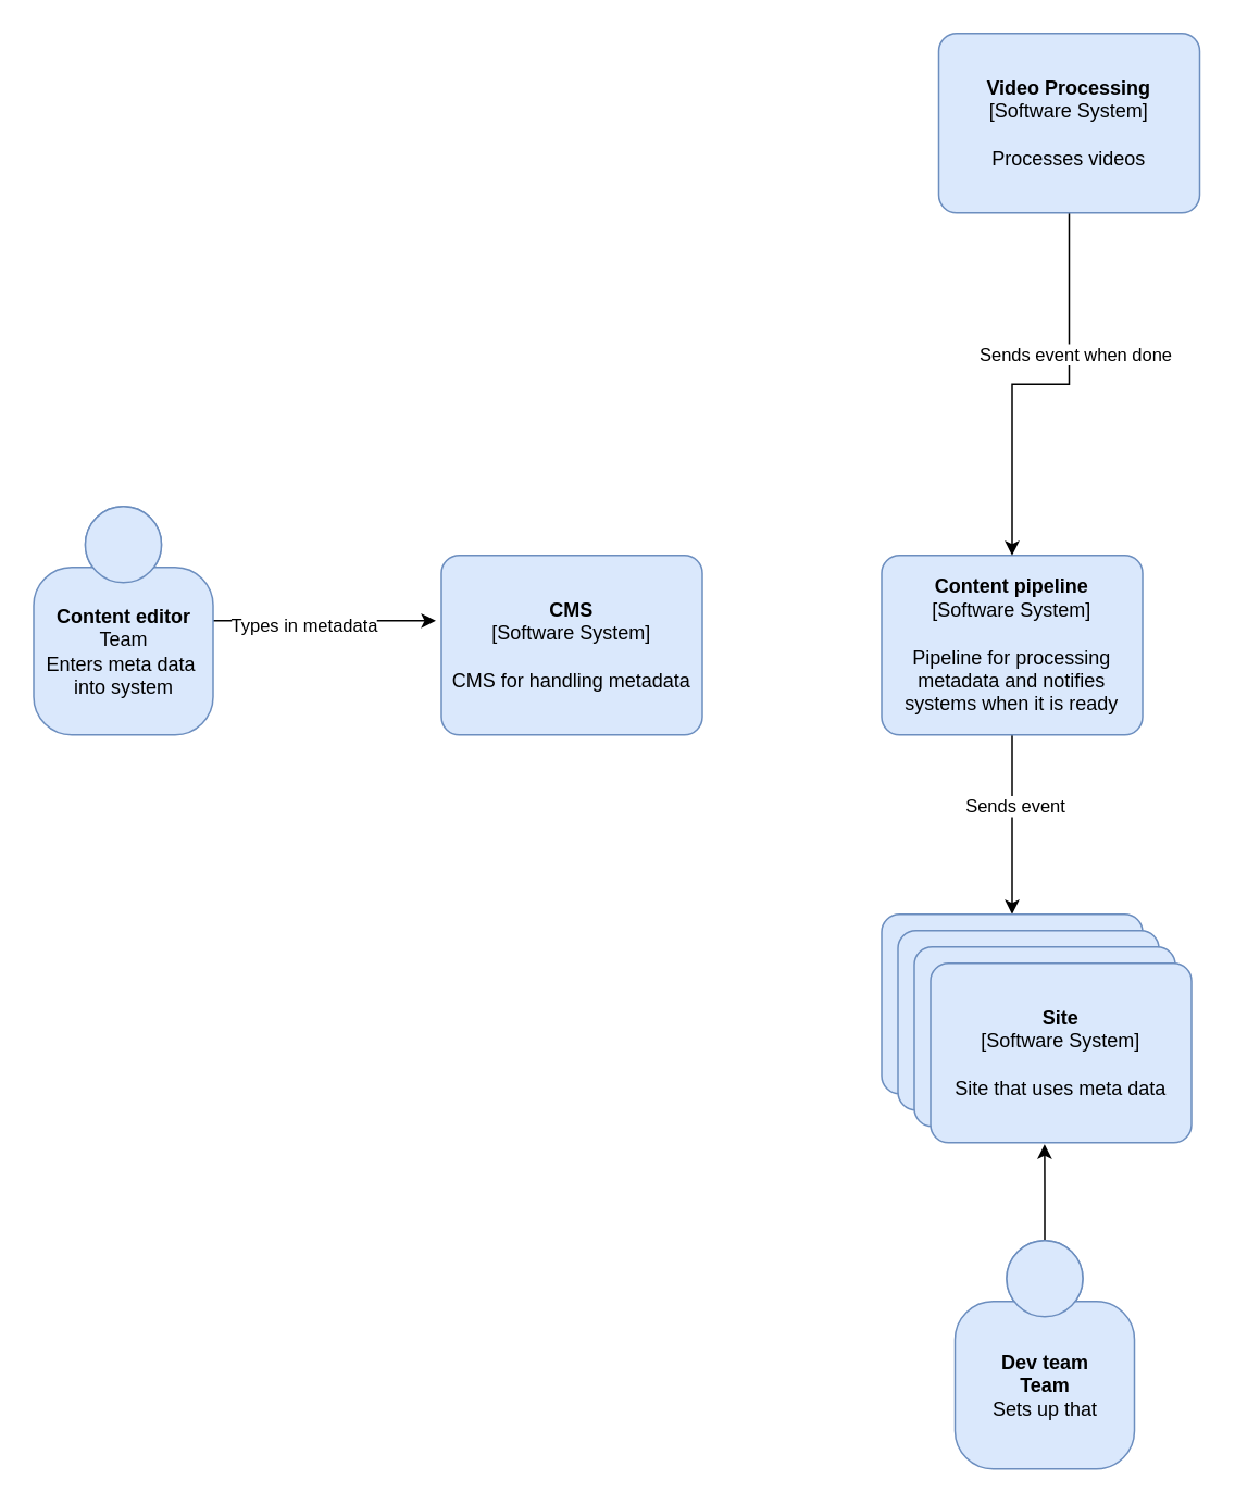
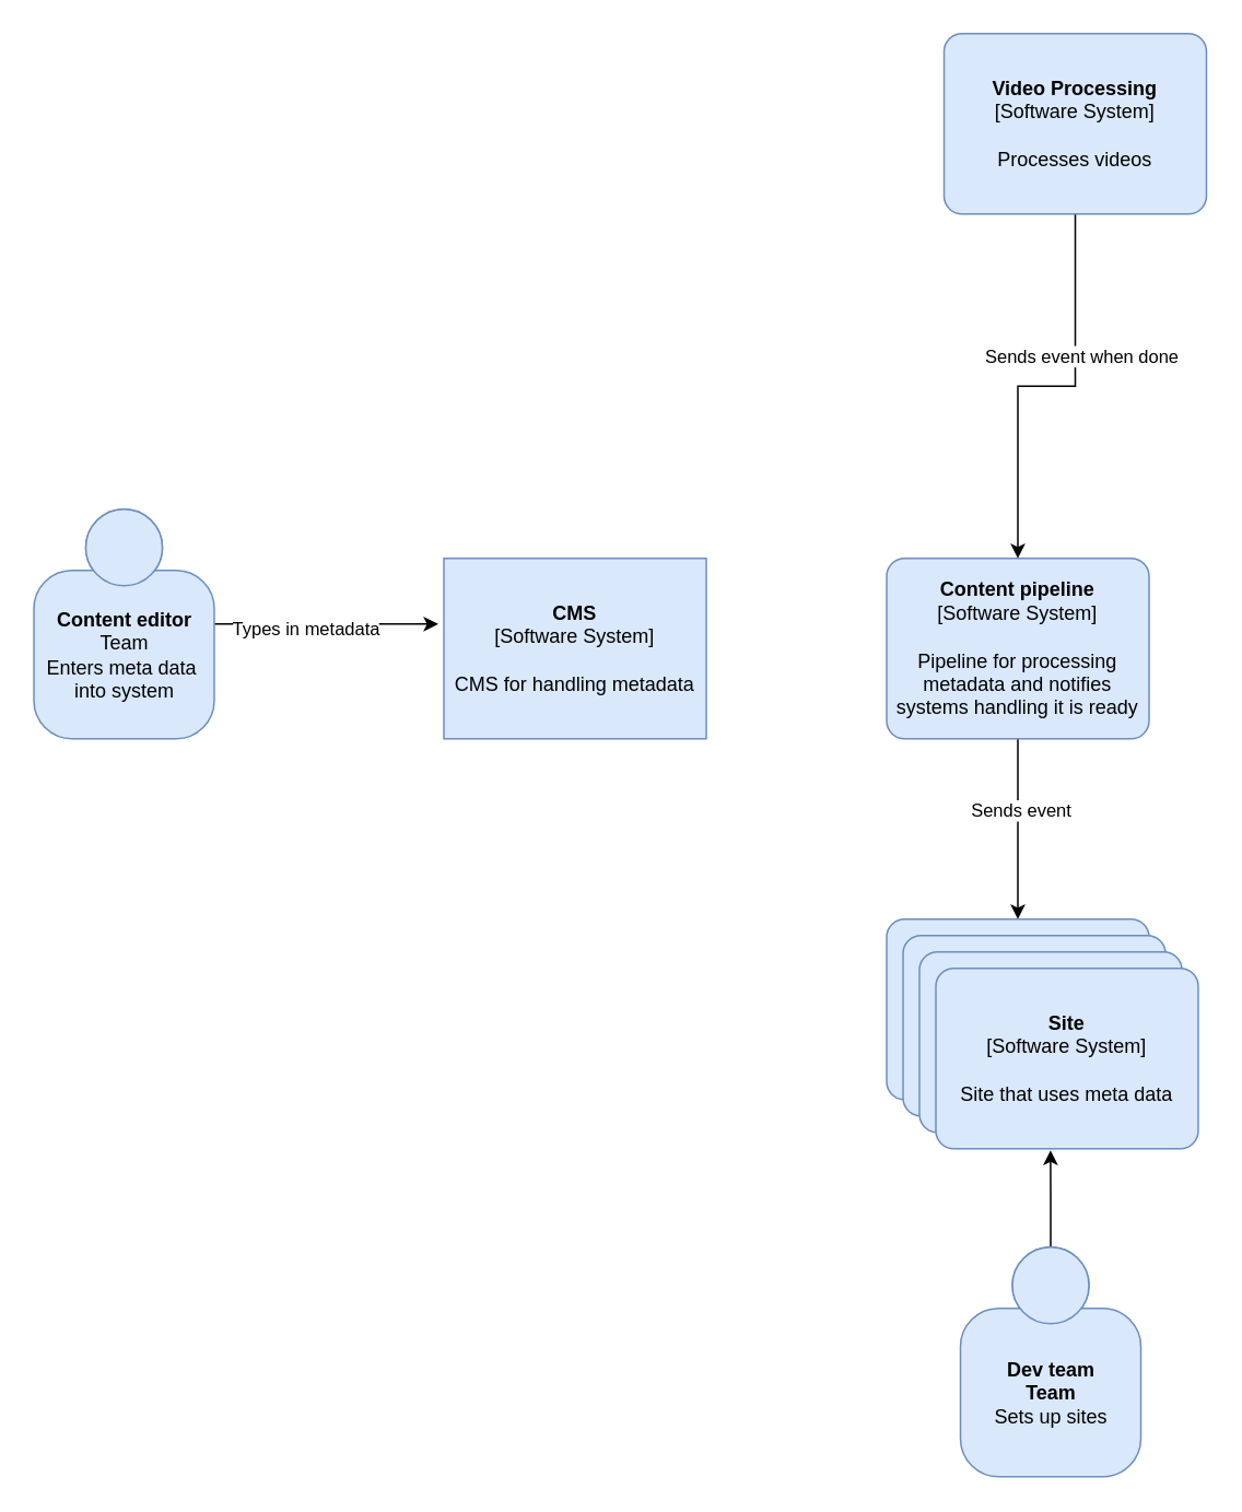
- <mxCell id="11" value="&lt;b&gt;CMS&lt;/b&gt;&lt;br&gt;&lt;div&gt;[Software System]&lt;/div&gt;&lt;br&gt;&lt;div&gt;CMS for handling metadata&lt;/div&gt;" style="rounded=1;whiteSpace=wrap;html=1;labelBackgroundColor=none;fillColor=#dae8fc;fontColor=#000000;align=center;arcSize=10;strokeColor=#6c8ebf;points=[[0.25,0,0],[0.5,0,0],[0.75,0,0],[1,0.25,0],[1,0.5,0],[1,0.75,0],[0.75,1,0],[0.5,1,0],[0.25,1,0],[0,0.75,0],[0,0.5,0],[0,0.25,0]];" parent="1" vertex="1"><mxGeometry x="270" y="340" width="160" height="110.0" as="geometry" /></mxCell>
+ <mxCell id="11" value="&lt;b&gt;CMS&lt;/b&gt;&lt;br&gt;&lt;div&gt;[Software System]&lt;/div&gt;&lt;br&gt;&lt;div&gt;CMS for handling metadata&lt;/div&gt;" style="whiteSpace=wrap;html=1;labelBackgroundColor=none;fillColor=#dae8fc;fontColor=#000000;align=center;arcSize=10;strokeColor=#6c8ebf;points=[[0.25,0,0],[0.5,0,0],[0.75,0,0],[1,0.25,0],[1,0.5,0],[1,0.75,0],[0.75,1,0],[0.5,1,0],[0.25,1,0],[0,0.75,0],[0,0.5,0],[0,0.25,0]];rounded=0;" parent="1" vertex="1"><mxGeometry x="270" y="340" width="160" height="110.0" as="geometry" /></mxCell>
- <mxCell id="10" value="&lt;b&gt;Content pipeline&lt;/b&gt;&lt;br&gt;&lt;div&gt;[Software System]&lt;/div&gt;&lt;br&gt;&lt;div&gt;Pipeline for processing metadata and notifies systems when it is ready&lt;/div&gt;" style="rounded=1;whiteSpace=wrap;html=1;labelBackgroundColor=none;fillColor=#dae8fc;fontColor=#000000;align=center;arcSize=10;strokeColor=#6c8ebf;points=[[0.25,0,0],[0.5,0,0],[0.75,0,0],[1,0.25,0],[1,0.5,0],[1,0.75,0],[0.75,1,0],[0.5,1,0],[0.25,1,0],[0,0.75,0],[0,0.5,0],[0,0.25,0]];" parent="1" vertex="1"><mxGeometry x="540" y="340" width="160" height="110.0" as="geometry" /></mxCell>
+ <mxCell id="10" value="&lt;b&gt;Content pipeline&lt;/b&gt;&lt;br&gt;&lt;div&gt;[Software System]&lt;/div&gt;&lt;br&gt;&lt;div&gt;Pipeline for processing metadata and notifies systems handling it is ready&lt;/div&gt;" style="rounded=1;whiteSpace=wrap;html=1;labelBackgroundColor=none;fillColor=#dae8fc;fontColor=#000000;align=center;arcSize=10;strokeColor=#6c8ebf;points=[[0.25,0,0],[0.5,0,0],[0.75,0,0],[1,0.25,0],[1,0.5,0],[1,0.75,0],[0.75,1,0],[0.5,1,0],[0.25,1,0],[0,0.75,0],[0,0.5,0],[0,0.25,0]];" parent="1" vertex="1"><mxGeometry x="540" y="340" width="160" height="110.0" as="geometry" /></mxCell>
- <mxCell id="7" value="&lt;b&gt;Dev team&lt;br&gt;Team&lt;br&gt;&lt;/b&gt;&lt;div&gt;Sets up that&lt;/div&gt;" style="html=1;dashed=0;whitespace=wrap;fillColor=#DAE8FC;strokeColor=#6C8EBF;shape=mxgraph.c4.person;align=center;points=[[0.5,0,0],[1,0.5,0],[1,0.75,0],[0.75,1,0],[0.5,1,0],[0.25,1,0],[0,0.75,0],[0,0.5,0]];" parent="1" vertex="1"><mxGeometry x="585" y="760" width="110.0" height="140" as="geometry" /></mxCell>
+ <mxCell id="7" value="&lt;b&gt;Dev team&lt;br&gt;Team&lt;br&gt;&lt;/b&gt;&lt;div&gt;Sets up sites&lt;/div&gt;" style="html=1;dashed=0;whitespace=wrap;fillColor=#DAE8FC;strokeColor=#6C8EBF;shape=mxgraph.c4.person;align=center;points=[[0.5,0,0],[1,0.5,0],[1,0.75,0],[0.75,1,0],[0.5,1,0],[0.25,1,0],[0,0.75,0],[0,0.5,0]];" parent="1" vertex="1"><mxGeometry x="585" y="760" width="110.0" height="140" as="geometry" /></mxCell>
